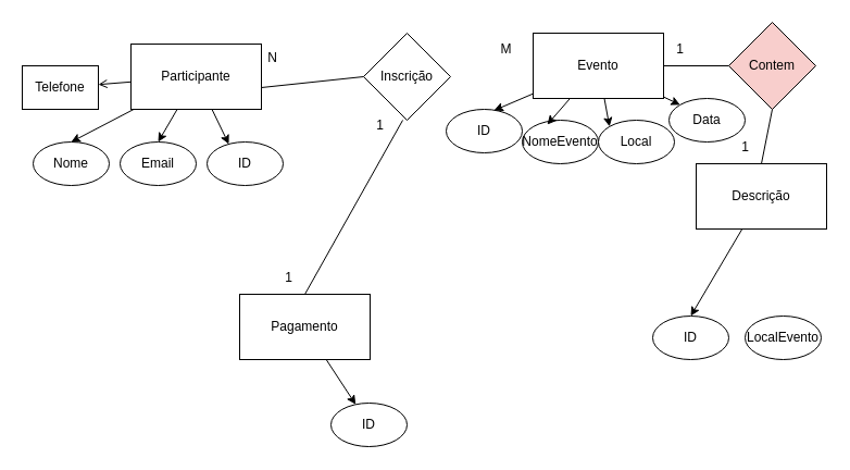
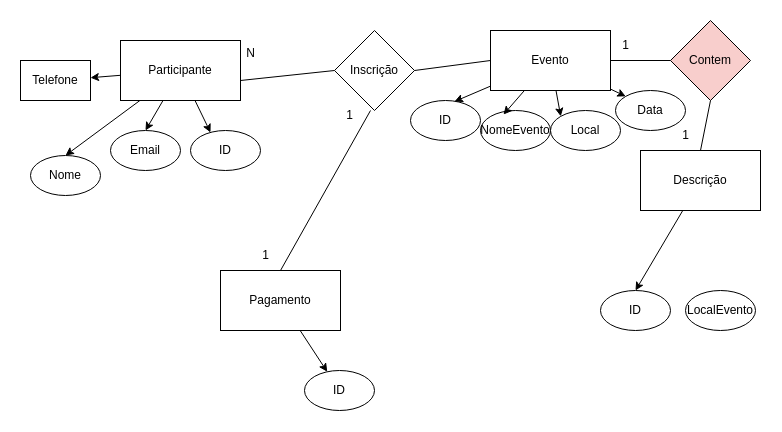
- <mxCell id="32" value="M" style="text;html=1;align=center;verticalAlign=middle;resizable=0;points=[];autosize=1;strokeColor=none;fillColor=none;" vertex="1" parent="1"><mxGeometry x="450" y="30" width="30" height="30" as="geometry" /></mxCell>
+ <mxCell id="26" value="" style="endArrow=none;html=1;exitX=1;exitY=0.5;exitDx=0;exitDy=0;entryX=0;entryY=0.5;entryDx=0;entryDy=0;" edge="1" parent="1" source="24" target="8"><mxGeometry width="50" height="50" relative="1" as="geometry"><mxPoint x="470" y="120" as="sourcePoint" /><mxPoint x="520" y="70" as="targetPoint" /></mxGeometry></mxCell>
- <mxCell id="4" style="edgeStyle=none;html=1;endArrow=open;" edge="1" parent="1" source="5" target="37"><mxGeometry relative="1" as="geometry" /></mxCell>
+ <mxCell id="4" style="edgeStyle=none;html=1;" edge="1" parent="1" source="5" target="37"><mxGeometry relative="1" as="geometry" /></mxCell>
- <mxCell id="13" value="Nome" style="ellipse;whiteSpace=wrap;html=1;" vertex="1" parent="1"><mxGeometry x="30" y="130" width="70" height="40" as="geometry" /></mxCell>
+ <mxCell id="13" value="Nome" style="ellipse;whiteSpace=wrap;html=1;" vertex="1" parent="1"><mxGeometry x="30" y="155" width="70" height="40" as="geometry" /></mxCell>
